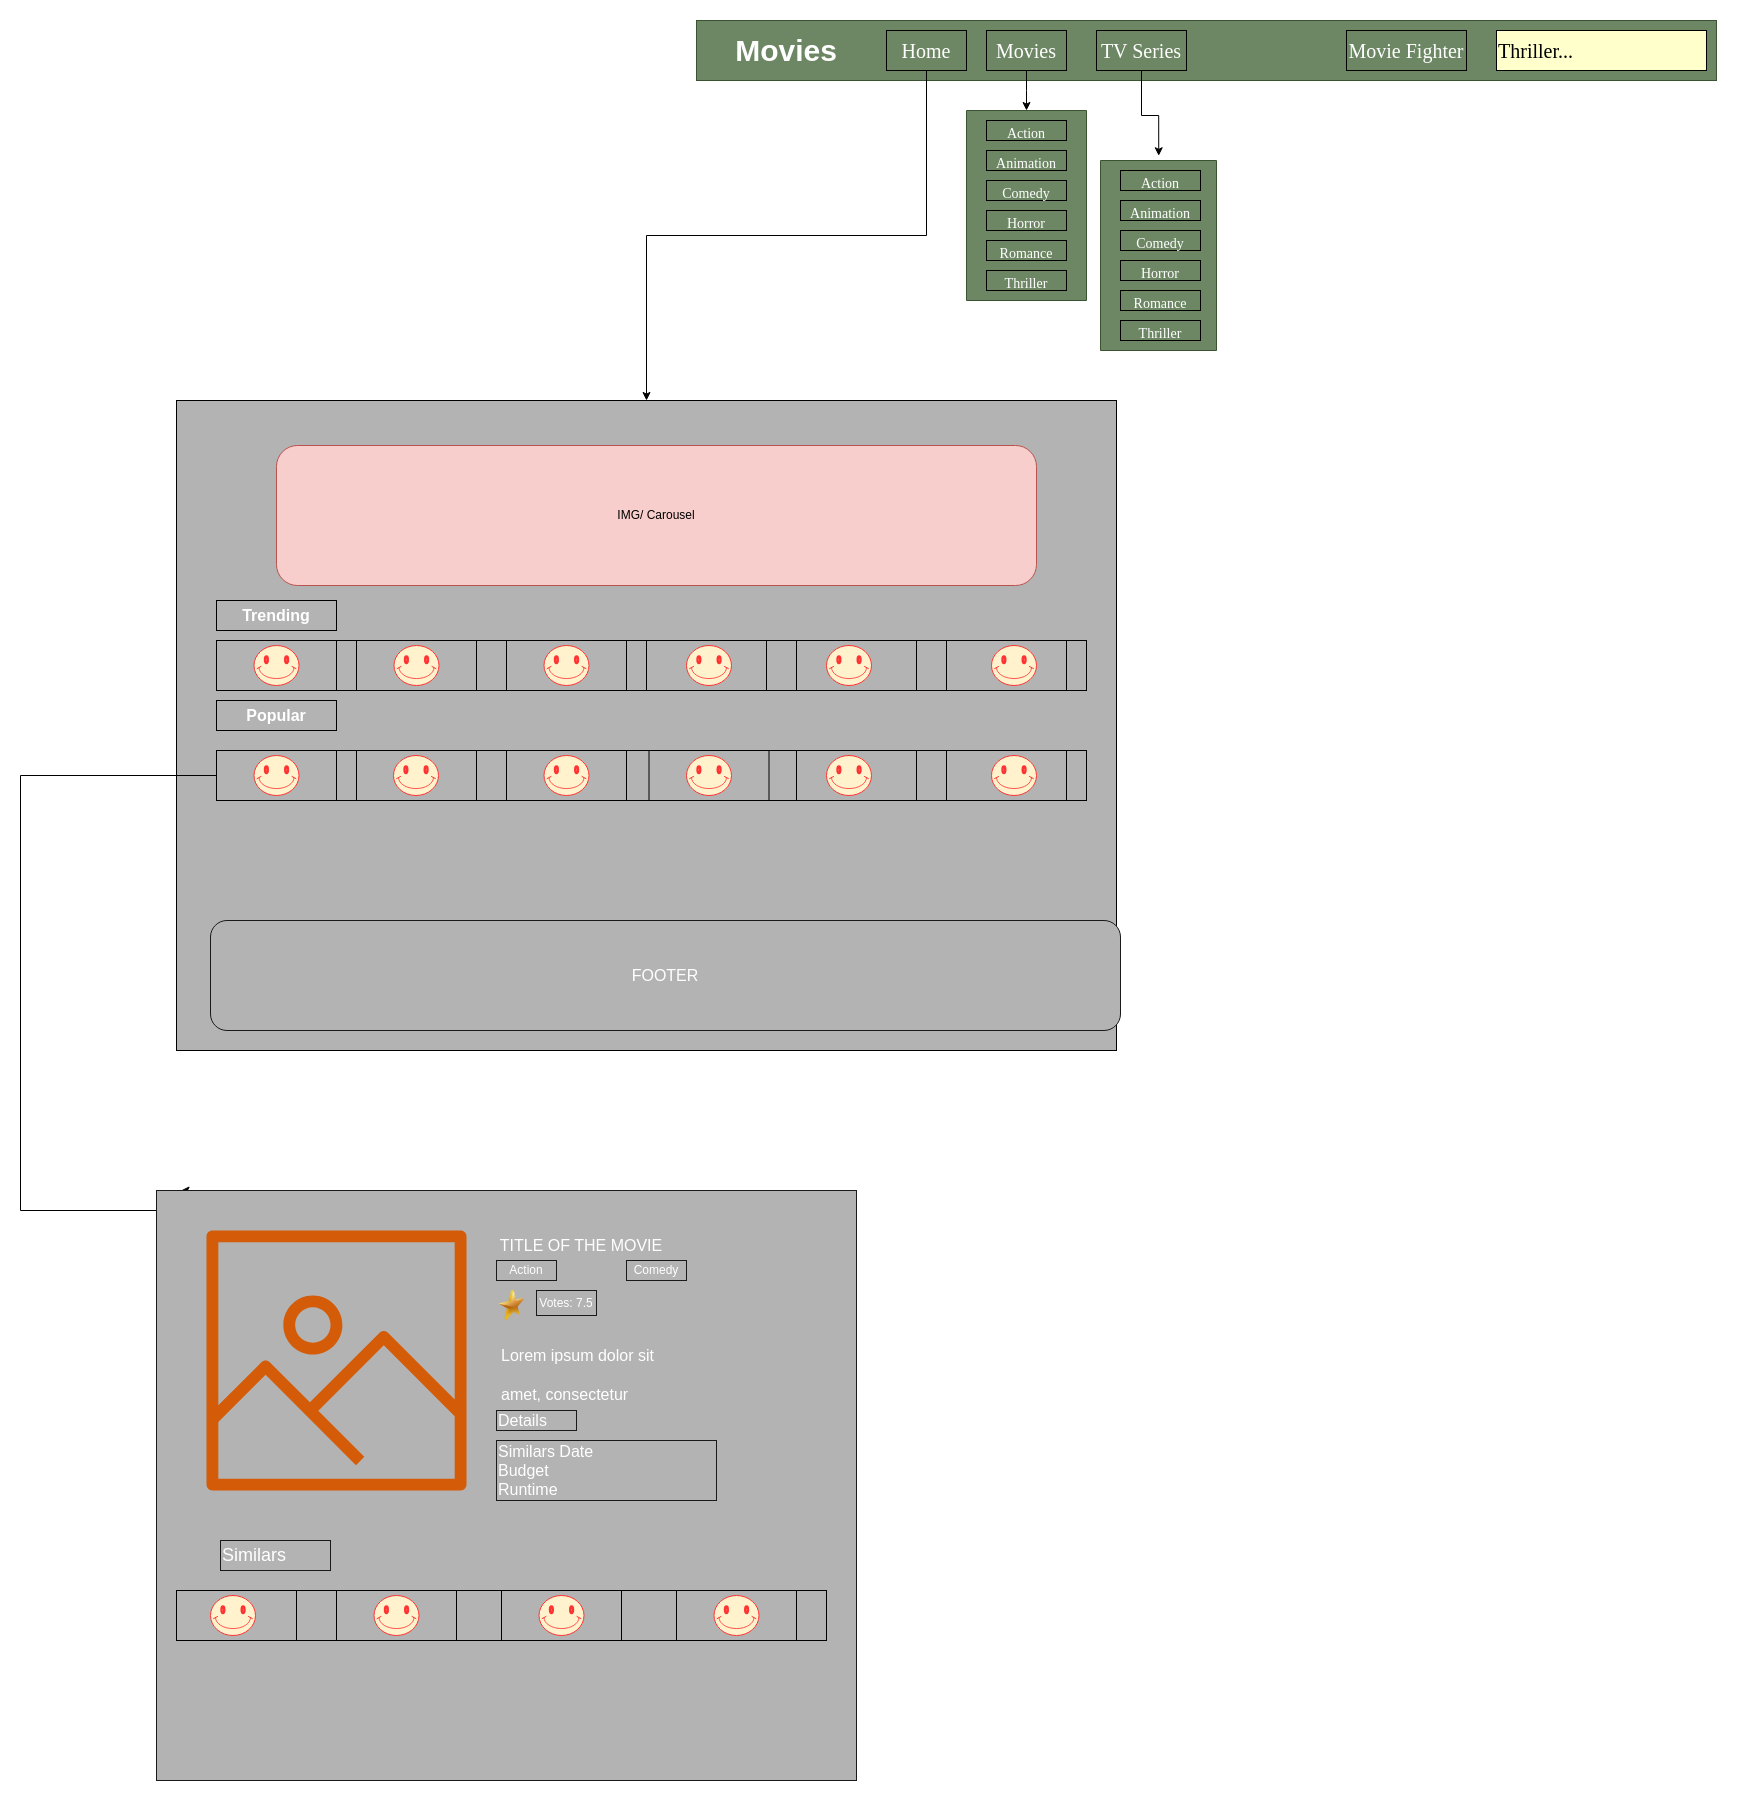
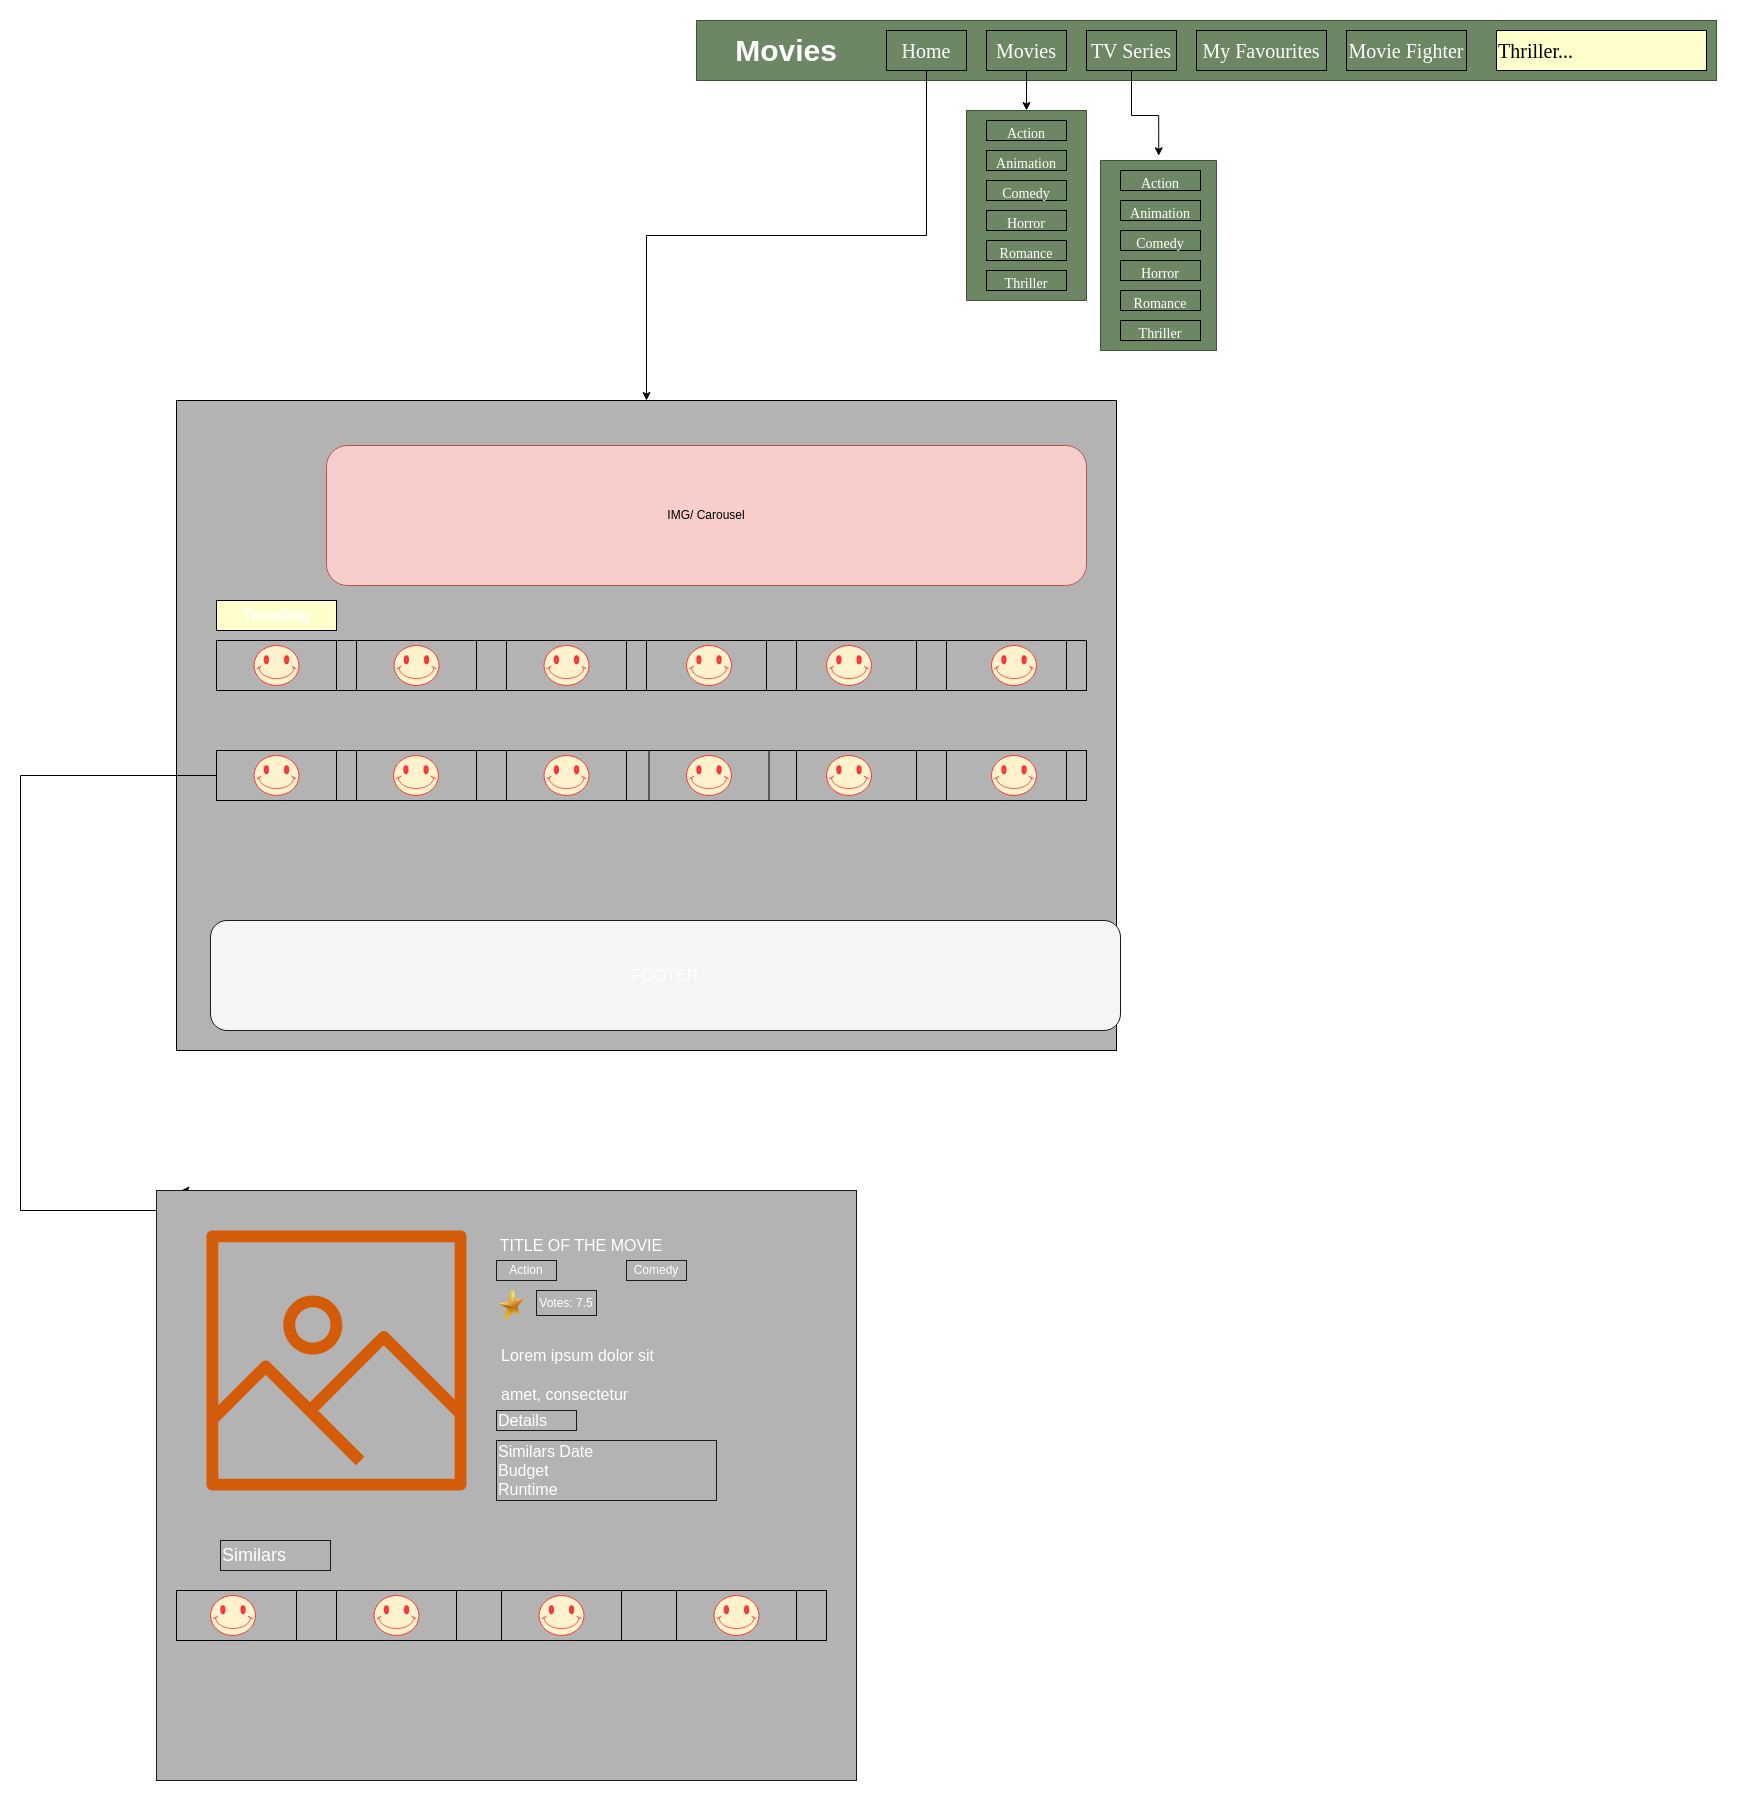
- <mxCell id="9" value="TV Series" style="rounded=0;whiteSpace=wrap;html=1;fontFamily=Times New Roman;fontSize=20;fontColor=#FFFFFF;fillColor=none;" parent="1" vertex="1"><mxGeometry x="1096" y="30" width="90" height="40" as="geometry" /></mxCell>
+ <mxCell id="9" value="TV Series" style="rounded=0;whiteSpace=wrap;html=1;fontFamily=Times New Roman;fontSize=20;fontColor=#FFFFFF;fillColor=none;" parent="1" vertex="1"><mxGeometry x="1086" y="30" width="90" height="40" as="geometry" /></mxCell>
+ <mxCell id="10" value="My Favourites" style="rounded=0;whiteSpace=wrap;html=1;fontFamily=Times New Roman;fontSize=20;fontColor=#FFFFFF;fillColor=none;" parent="1" vertex="1"><mxGeometry x="1196" y="30" width="130" height="40" as="geometry" /></mxCell>
- <mxCell id="28" value="IMG/ Carousel" style="rounded=1;whiteSpace=wrap;html=1;fillColor=#f8cecc;strokeColor=#b85450;" parent="1" vertex="1"><mxGeometry x="276" y="445" width="760" height="140" as="geometry" /></mxCell>
+ <mxCell id="28" value="IMG/ Carousel" style="rounded=1;whiteSpace=wrap;html=1;fillColor=#f8cecc;strokeColor=#b85450;" parent="1" vertex="1"><mxGeometry x="326" y="445" width="760" height="140" as="geometry" /></mxCell>
- <mxCell id="30" value="&lt;b style=&quot;&quot;&gt;&lt;font color=&quot;#ffffff&quot; style=&quot;font-size: 16px;&quot;&gt;Trending&lt;/font&gt;&lt;/b&gt;" style="rounded=0;whiteSpace=wrap;html=1;fillColor=#B3B3B3;" parent="1" vertex="1"><mxGeometry x="216" y="600" width="120" height="30" as="geometry" /></mxCell>
+ <mxCell id="30" value="&lt;b style=&quot;&quot;&gt;&lt;font color=&quot;#ffffff&quot; style=&quot;font-size: 16px;&quot;&gt;Trending&lt;/font&gt;&lt;/b&gt;" style="rounded=0;whiteSpace=wrap;html=1;fillColor=#ffffcc;" parent="1" vertex="1"><mxGeometry x="216" y="600" width="120" height="30" as="geometry" /></mxCell>
- <mxCell id="57" value="&lt;b style=&quot;&quot;&gt;&lt;font color=&quot;#ffffff&quot; style=&quot;font-size: 16px;&quot;&gt;Popular&lt;/font&gt;&lt;/b&gt;" style="rounded=0;whiteSpace=wrap;html=1;fillColor=#B3B3B3;" parent="1" vertex="1"><mxGeometry x="216" y="700" width="120" height="30" as="geometry" /></mxCell>
- <mxCell id="58" value="FOOTER" style="rounded=1;whiteSpace=wrap;html=1;labelBackgroundColor=none;fontSize=16;fontColor=#FFFFFF;strokeColor=#1A1A1A;fillColor=#B3B3B3;" parent="1" vertex="1"><mxGeometry x="210" y="920" width="910" height="110" as="geometry" /></mxCell>
+ <mxCell id="58" value="FOOTER" style="rounded=1;whiteSpace=wrap;html=1;labelBackgroundColor=none;fontSize=16;fontColor=#FFFFFF;strokeColor=#1A1A1A;fillColor=#f5f5f5;" parent="1" vertex="1"><mxGeometry x="210" y="920" width="910" height="110" as="geometry" /></mxCell>
